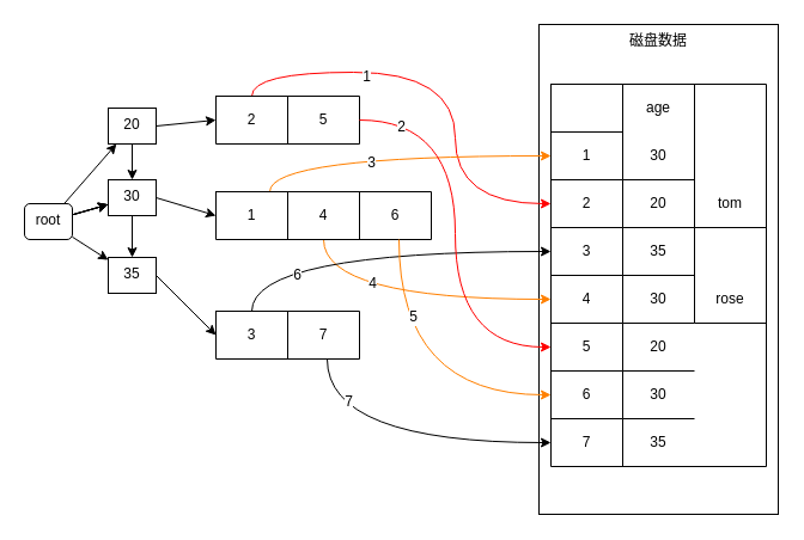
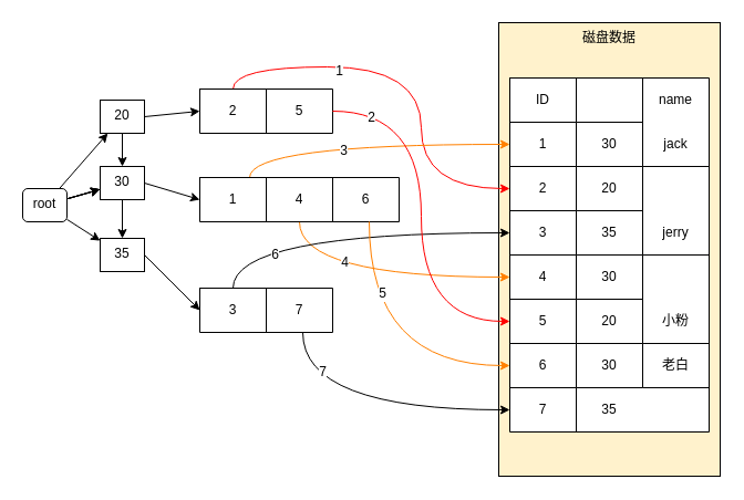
- <mxCell id="2" value="磁盘数据" style="rounded=0;whiteSpace=wrap;html=1;labelBackgroundColor=none;verticalAlign=top;" parent="1" vertex="1"><mxGeometry x="450" y="20" width="200" height="410" as="geometry" /></mxCell>
+ <mxCell id="2" value="磁盘数据" style="rounded=0;whiteSpace=wrap;html=1;labelBackgroundColor=none;verticalAlign=top;fillColor=#fff2cc;" parent="1" vertex="1"><mxGeometry x="450" y="20" width="200" height="410" as="geometry" /></mxCell>
+ <mxCell id="5" value="ID" style="shape=partialRectangle;html=1;whiteSpace=wrap;connectable=0;overflow=hidden;fillColor=none;top=0;left=0;bottom=0;right=0;" parent="4" vertex="1"><mxGeometry width="60" height="40" as="geometry" /></mxCell>
- <mxCell id="6" value="age" style="shape=partialRectangle;html=1;whiteSpace=wrap;connectable=0;overflow=hidden;fillColor=none;top=0;left=0;bottom=0;right=0;" parent="4" vertex="1"><mxGeometry x="60" width="60" height="40" as="geometry" /></mxCell>
+ <mxCell id="7" value="name" style="shape=partialRectangle;html=1;whiteSpace=wrap;connectable=0;overflow=hidden;fillColor=none;top=0;left=0;bottom=0;right=0;" parent="4" vertex="1"><mxGeometry x="120" width="60" height="40" as="geometry" /></mxCell>
+ <mxCell id="11" value="jack" style="shape=partialRectangle;html=1;whiteSpace=wrap;connectable=0;overflow=hidden;fillColor=none;top=0;left=0;bottom=0;right=0;" parent="8" vertex="1"><mxGeometry x="120" width="60" height="40" as="geometry" /></mxCell>
- <mxCell id="15" value="tom" style="shape=partialRectangle;html=1;whiteSpace=wrap;connectable=0;overflow=hidden;fillColor=none;top=0;left=0;bottom=0;right=0;" parent="12" vertex="1"><mxGeometry x="120" width="60" height="40" as="geometry" /></mxCell>
+ <mxCell id="19" value="jerry" style="shape=partialRectangle;html=1;whiteSpace=wrap;connectable=0;overflow=hidden;fillColor=none;top=0;left=0;bottom=0;right=0;" parent="16" vertex="1"><mxGeometry x="120" width="60" height="40" as="geometry" /></mxCell>
- <mxCell id="23" value="rose" style="shape=partialRectangle;html=1;whiteSpace=wrap;connectable=0;overflow=hidden;fillColor=none;top=0;left=0;bottom=0;right=0;" parent="20" vertex="1"><mxGeometry x="120" width="60" height="40" as="geometry" /></mxCell>
+ <mxCell id="27" value="小粉" style="shape=partialRectangle;html=1;whiteSpace=wrap;connectable=0;overflow=hidden;fillColor=none;top=0;left=0;bottom=0;right=0;" parent="24" vertex="1"><mxGeometry x="120" width="60" height="40" as="geometry" /></mxCell>
+ <mxCell id="31" value="老白" style="shape=partialRectangle;html=1;whiteSpace=wrap;connectable=0;overflow=hidden;fillColor=none;top=0;left=0;bottom=0;right=0;" parent="28" vertex="1"><mxGeometry x="120" width="60" height="40" as="geometry" /></mxCell>
